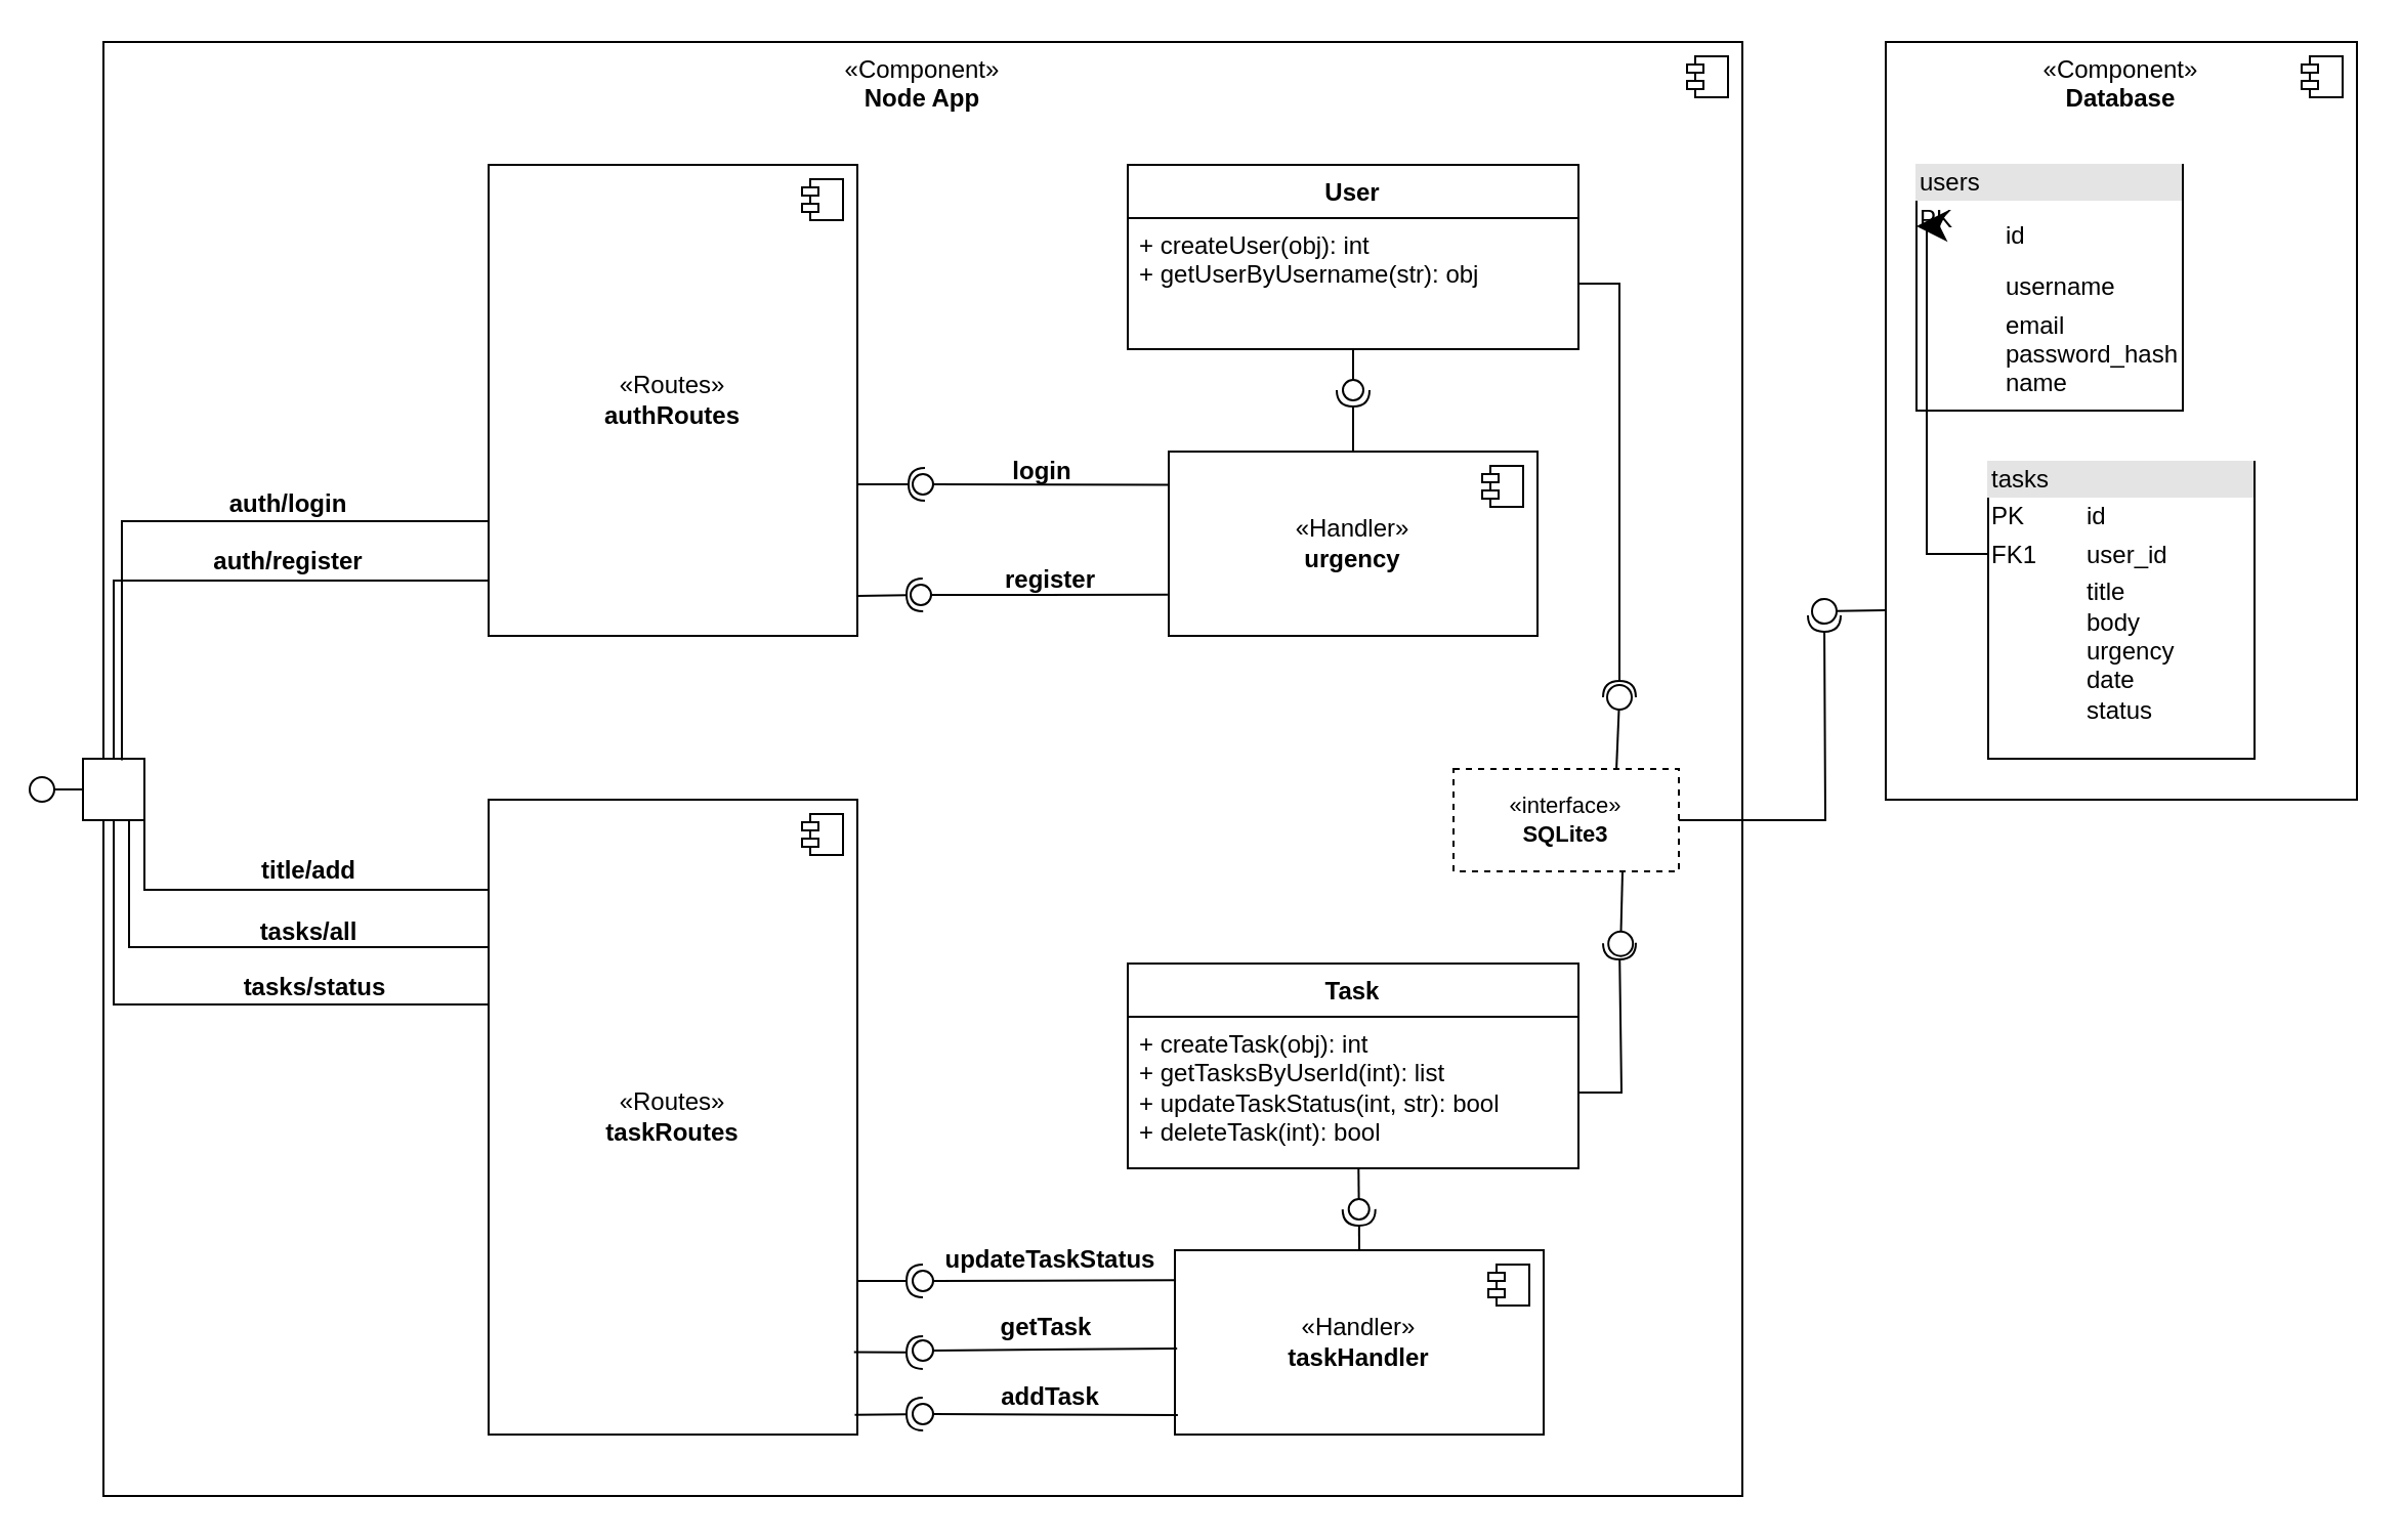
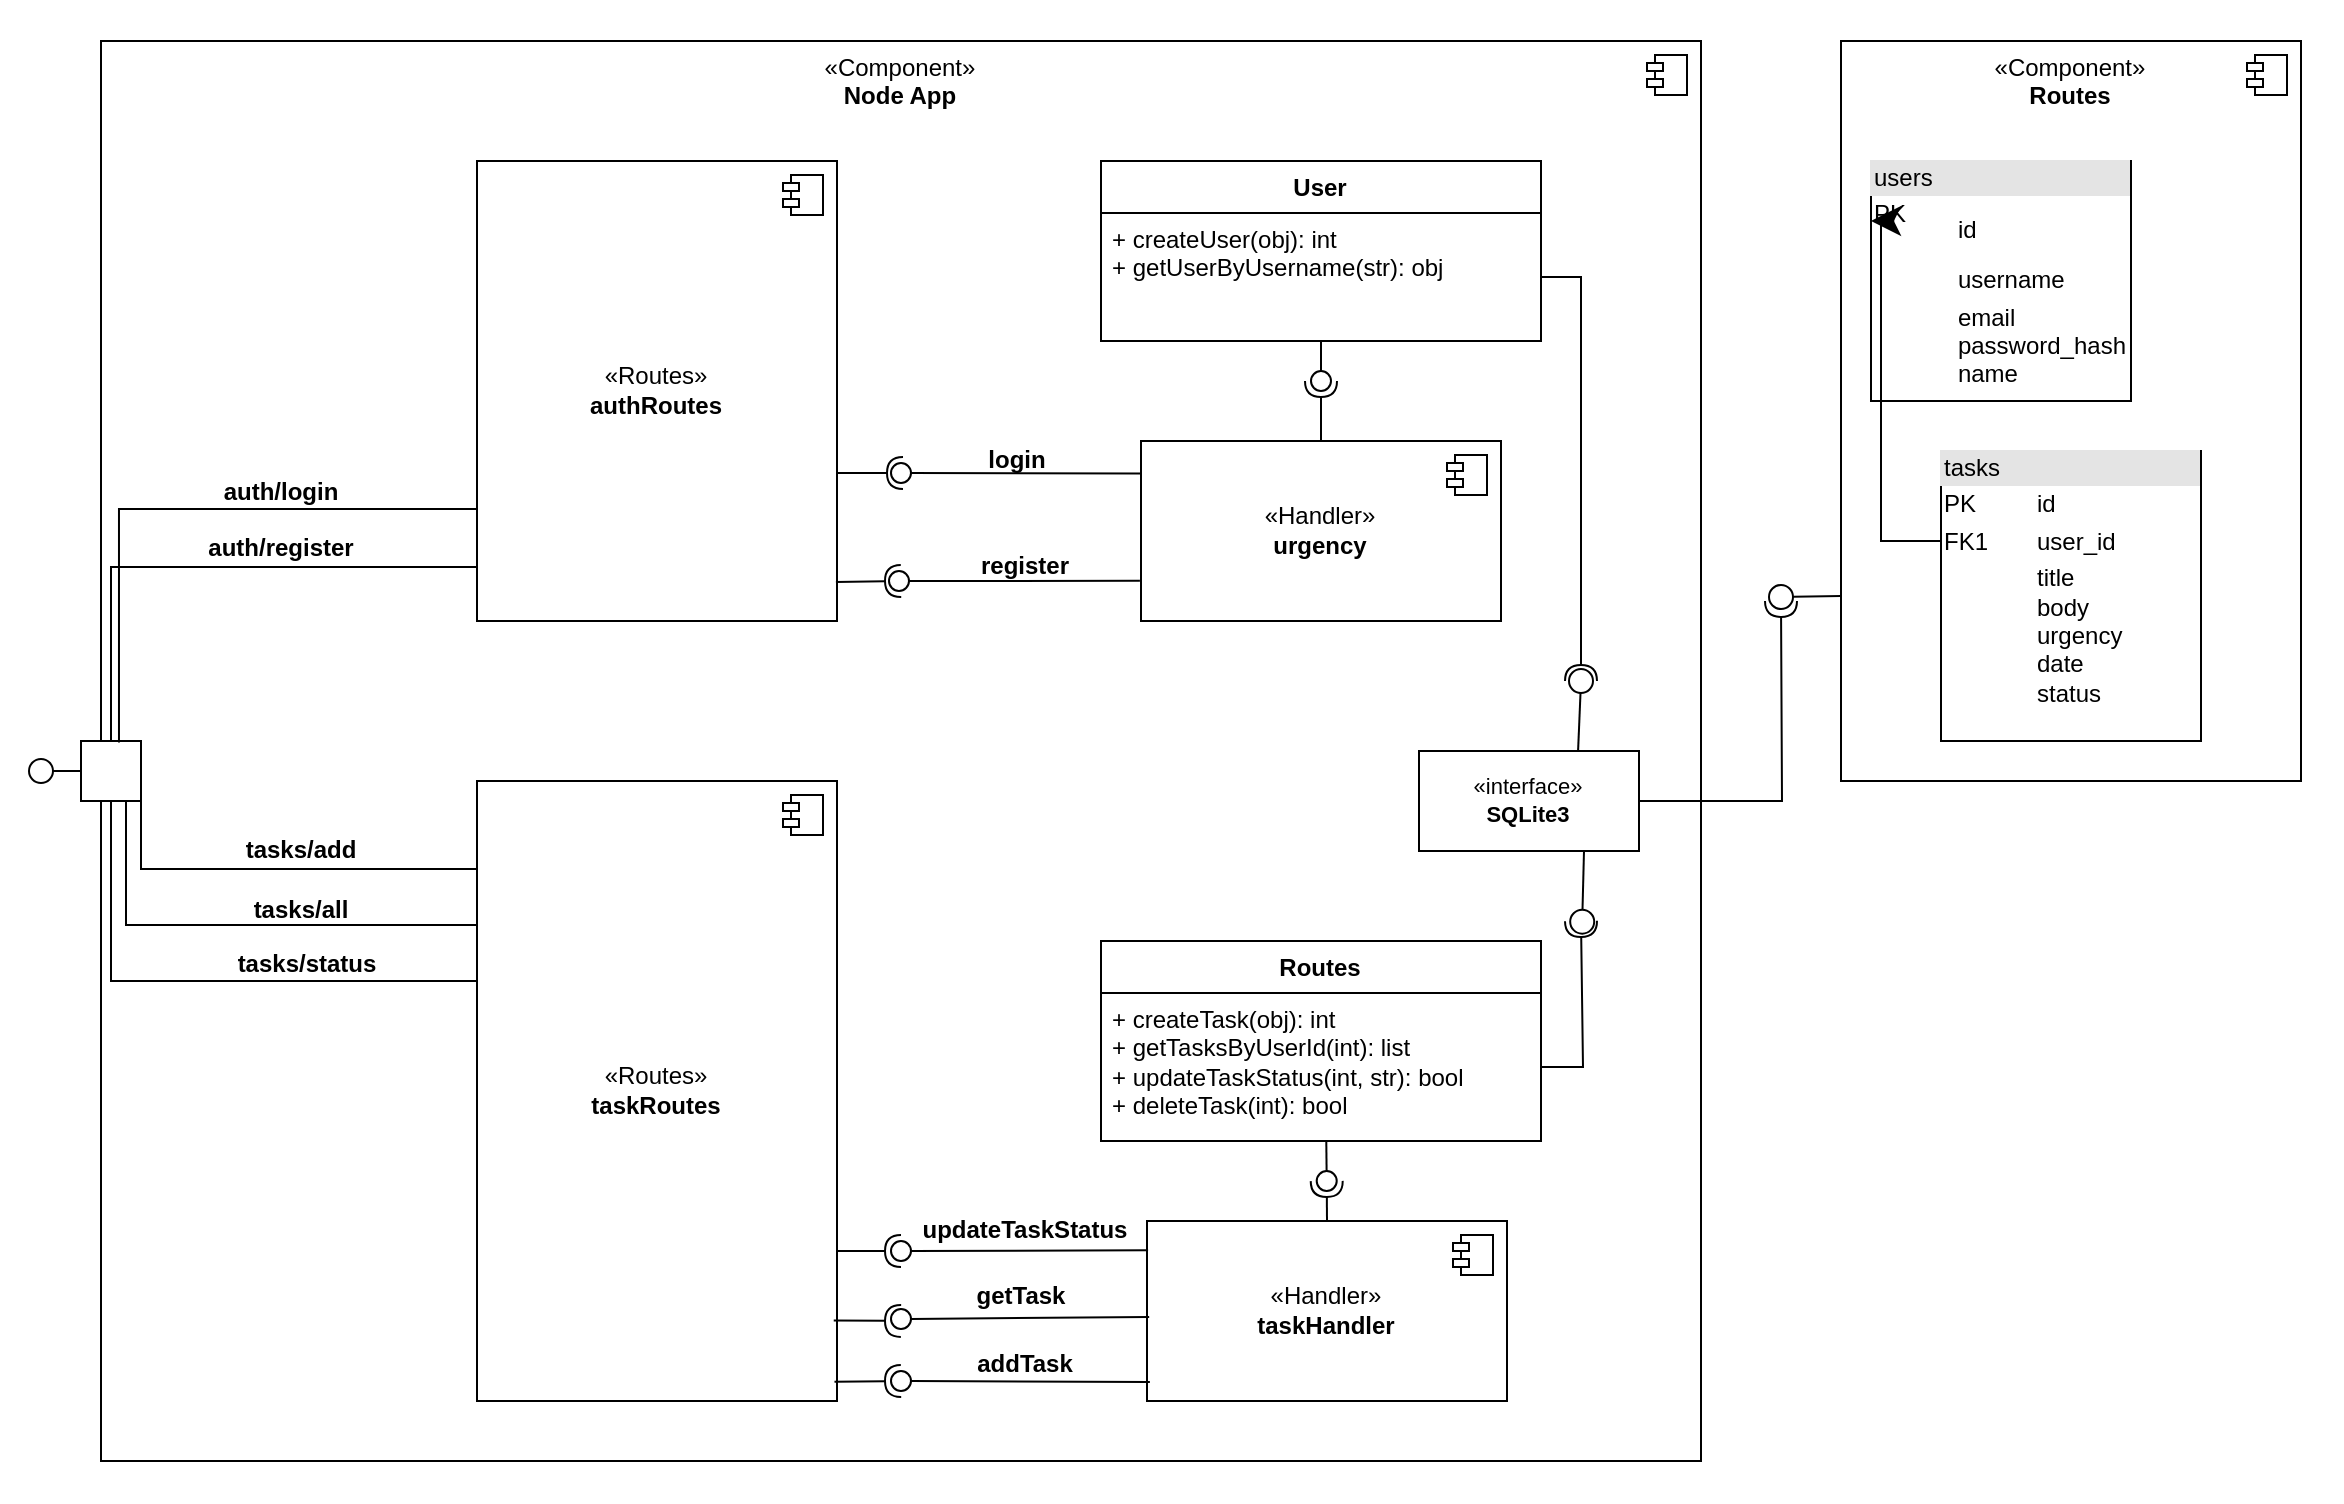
- <mxCell id="2" value="«Component»&lt;br&gt;&lt;b&gt;Database&lt;/b&gt;" style="html=1;dropTarget=0;whiteSpace=wrap;verticalAlign=top;" vertex="1" parent="1"><mxGeometry x="920" y="20" width="230" height="370" as="geometry" /></mxCell>
+ <mxCell id="2" value="«Component»&lt;br&gt;&lt;b&gt;Routes&lt;/b&gt;" style="html=1;dropTarget=0;whiteSpace=wrap;verticalAlign=top;" vertex="1" parent="1"><mxGeometry x="920" y="20" width="230" height="370" as="geometry" /></mxCell>
- <mxCell id="57" value="«interface»&lt;br&gt;&lt;b&gt;SQLite3&lt;/b&gt;" style="html=1;whiteSpace=wrap;fontFamily=Helvetica;fontSize=11;fontColor=default;labelBackgroundColor=default;dashed=1;" vertex="1" parent="1"><mxGeometry x="709" y="375" width="110" height="50" as="geometry" /></mxCell>
+ <mxCell id="57" value="«interface»&lt;br&gt;&lt;b&gt;SQLite3&lt;/b&gt;" style="html=1;whiteSpace=wrap;fontFamily=Helvetica;fontSize=11;fontColor=default;labelBackgroundColor=default;" vertex="1" parent="1"><mxGeometry x="709" y="375" width="110" height="50" as="geometry" /></mxCell>
- <mxCell id="51" value="title/add" style="text;align=center;fontStyle=1;verticalAlign=middle;spacingLeft=3;spacingRight=3;strokeColor=none;rotatable=0;points=[[0,0.5],[1,0.5]];portConstraint=eastwest;html=1;" vertex="1" parent="1"><mxGeometry x="120" y="420" width="60" height="10" as="geometry" /></mxCell>
+ <mxCell id="51" value="tasks/add" style="text;align=center;fontStyle=1;verticalAlign=middle;spacingLeft=3;spacingRight=3;strokeColor=none;rotatable=0;points=[[0,0.5],[1,0.5]];portConstraint=eastwest;html=1;" vertex="1" parent="1"><mxGeometry x="120" y="420" width="60" height="10" as="geometry" /></mxCell>
- <mxCell id="18" value="Task" style="swimlane;fontStyle=1;align=center;verticalAlign=top;childLayout=stackLayout;horizontal=1;startSize=26;horizontalStack=0;resizeParent=1;resizeParentMax=0;resizeLast=0;collapsible=1;marginBottom=0;whiteSpace=wrap;html=1;" vertex="1" parent="1"><mxGeometry x="550" y="470" width="220" height="100" as="geometry" /></mxCell>
+ <mxCell id="18" value="Routes" style="swimlane;fontStyle=1;align=center;verticalAlign=top;childLayout=stackLayout;horizontal=1;startSize=26;horizontalStack=0;resizeParent=1;resizeParentMax=0;resizeLast=0;collapsible=1;marginBottom=0;whiteSpace=wrap;html=1;" vertex="1" parent="1"><mxGeometry x="550" y="470" width="220" height="100" as="geometry" /></mxCell>
